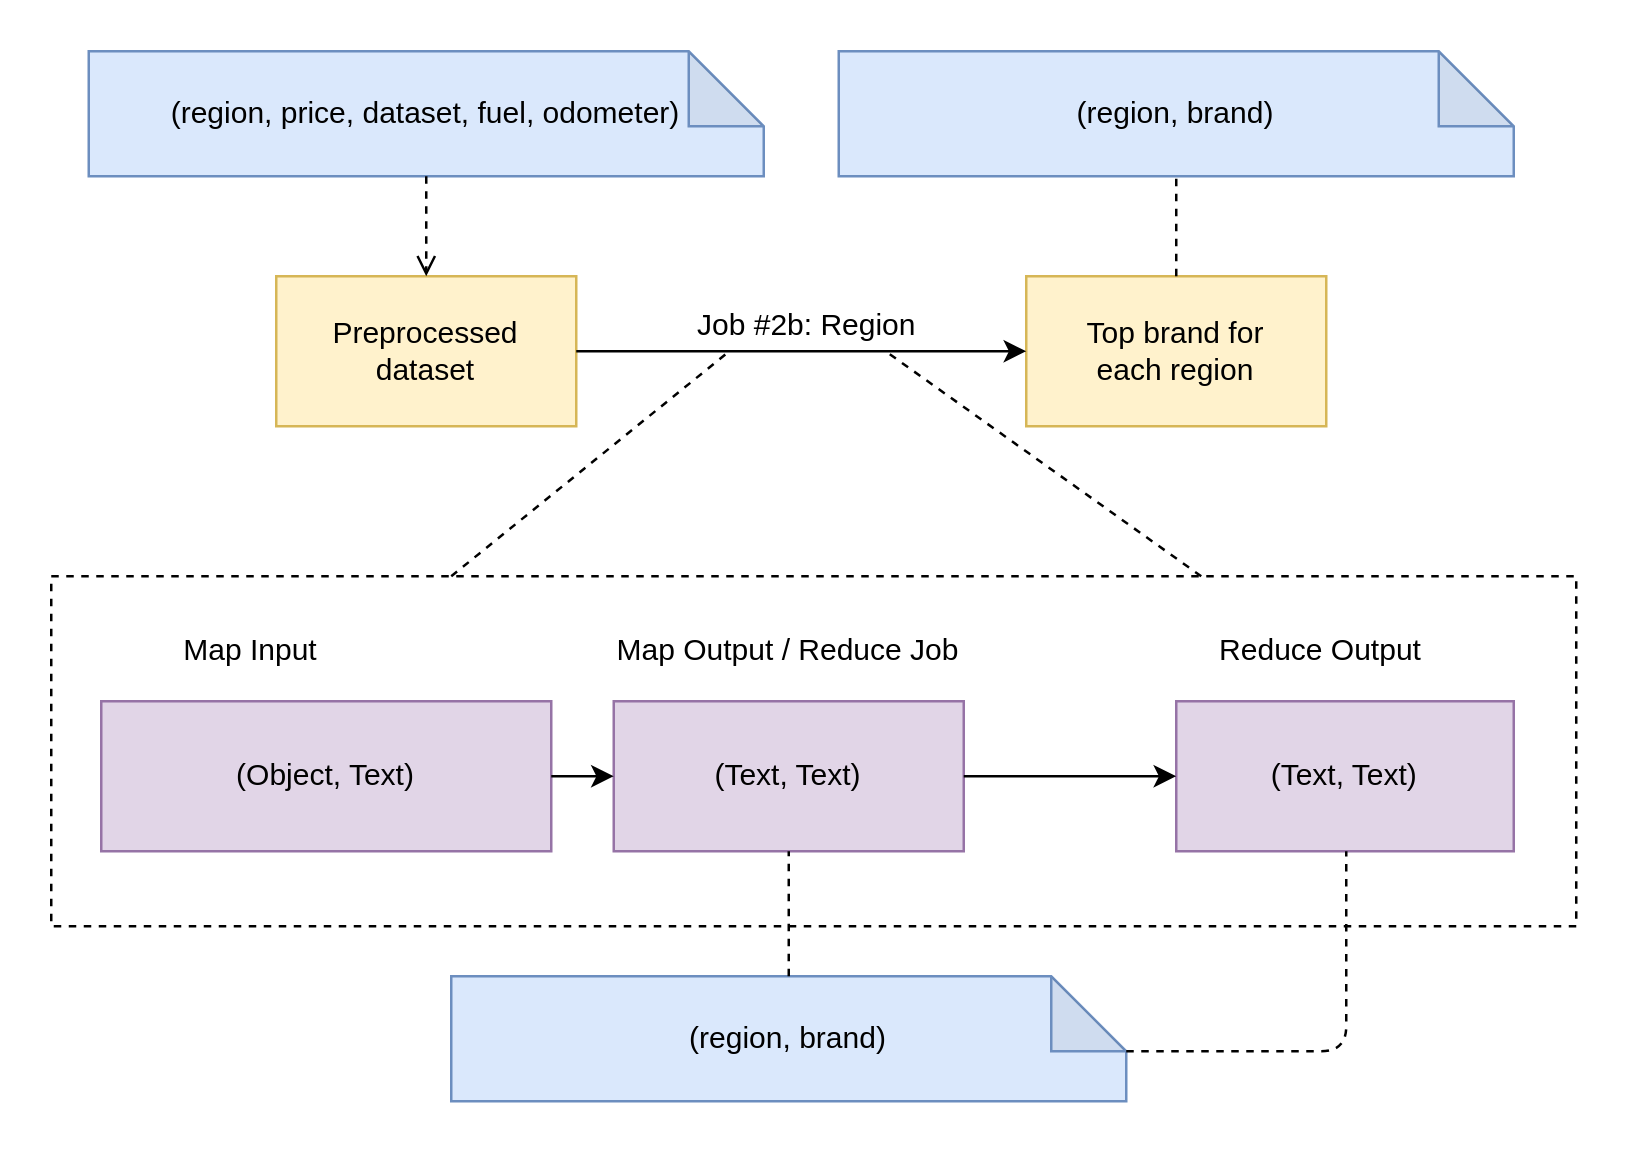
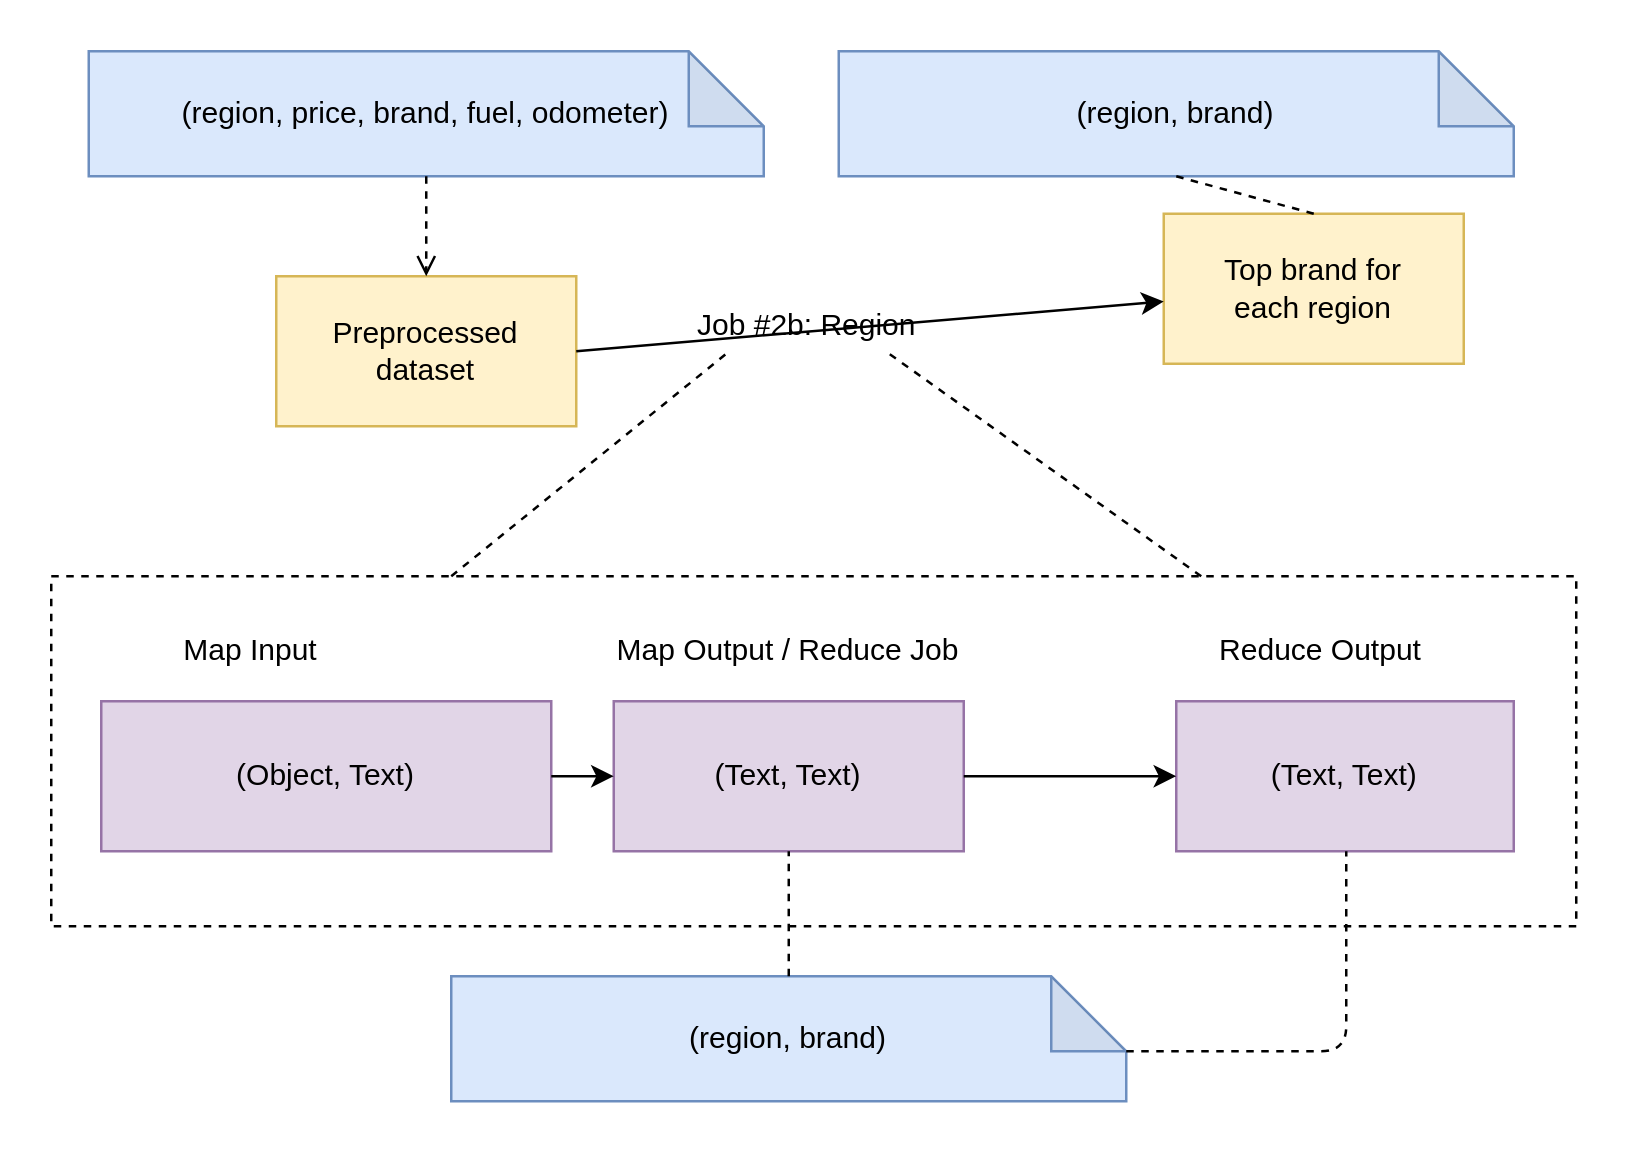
- <mxCell id="5" value="(region, price, dataset, fuel, odometer)" style="shape=note;whiteSpace=wrap;html=1;backgroundOutline=1;darkOpacity=0.05;fillColor=#dae8fc;strokeColor=#6c8ebf;" parent="1" vertex="1"><mxGeometry x="35" y="20" width="270" height="50" as="geometry" /></mxCell>
+ <mxCell id="5" value="(region, price, brand, fuel, odometer)" style="shape=note;whiteSpace=wrap;html=1;backgroundOutline=1;darkOpacity=0.05;fillColor=#dae8fc;strokeColor=#6c8ebf;" parent="1" vertex="1"><mxGeometry x="35" y="20" width="270" height="50" as="geometry" /></mxCell>
- <mxCell id="3" value="Top brand for&lt;br&gt;each region" style="rounded=0;whiteSpace=wrap;html=1;fillColor=#fff2cc;strokeColor=#d6b656;" parent="1" vertex="1"><mxGeometry x="410" y="110" width="120" height="60" as="geometry" /></mxCell>
+ <mxCell id="3" value="Top brand for&lt;br&gt;each region" style="rounded=0;whiteSpace=wrap;html=1;fillColor=#fff2cc;strokeColor=#d6b656;" parent="1" vertex="1"><mxGeometry x="465" y="85" width="120" height="60" as="geometry" /></mxCell>
